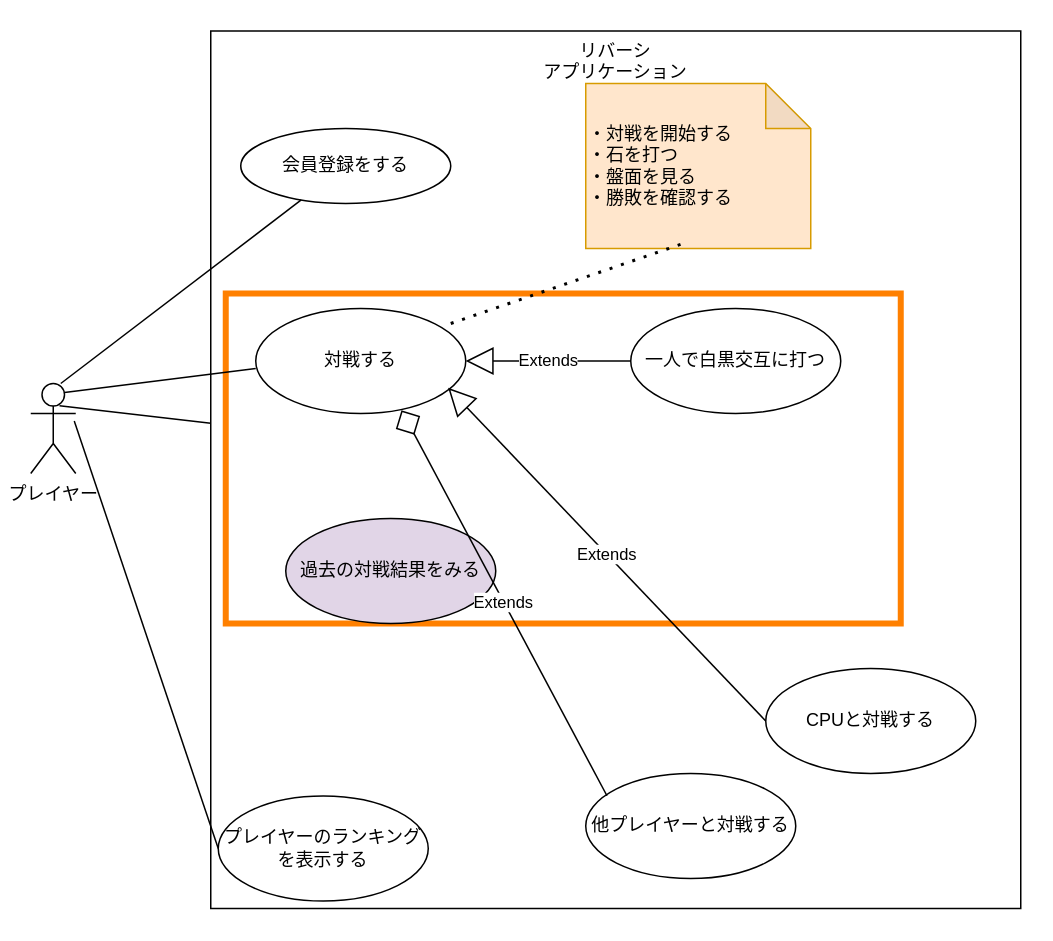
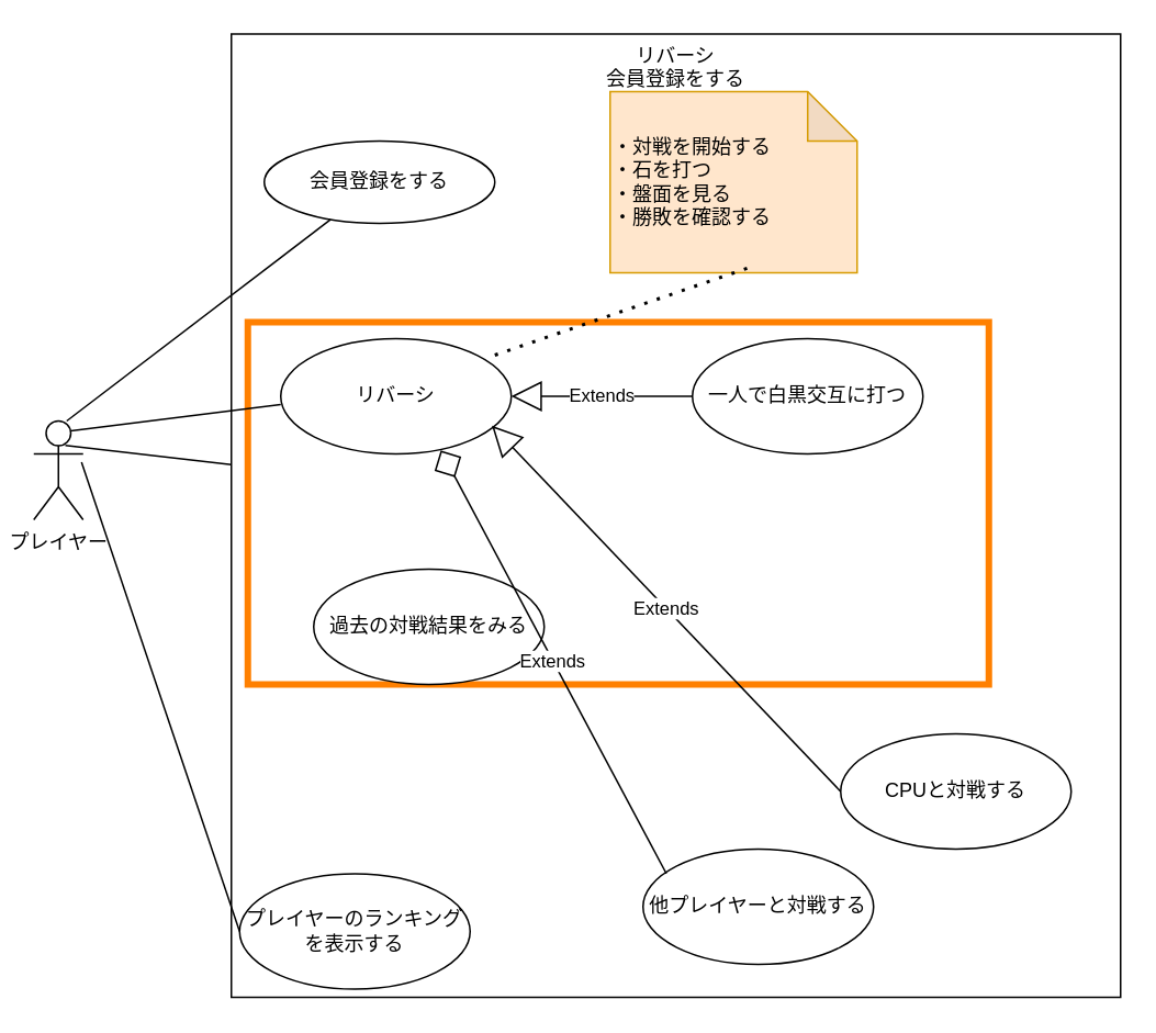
- <mxCell id="2" value="リバーシ&lt;br&gt;&lt;div style=&quot;&quot;&gt;&lt;span style=&quot;background-color: transparent;&quot;&gt;アプリケーション&lt;/span&gt;&lt;/div&gt;" style="rounded=0;whiteSpace=wrap;html=1;verticalAlign=top;fillColor=none;" vertex="1" parent="1"><mxGeometry x="140" y="20" width="540" height="585" as="geometry" /></mxCell>
+ <mxCell id="2" value="リバーシ&lt;br&gt;&lt;div style=&quot;&quot;&gt;&lt;span style=&quot;background-color: transparent;&quot;&gt;会員登録をする&lt;/span&gt;&lt;/div&gt;" style="rounded=0;whiteSpace=wrap;html=1;verticalAlign=top;fillColor=none;" vertex="1" parent="1"><mxGeometry x="140" y="20" width="540" height="585" as="geometry" /></mxCell>
- <mxCell id="6" value="・対戦を開始する&lt;div&gt;・石を打つ&lt;/div&gt;&lt;div&gt;・盤面を見る&lt;/div&gt;&lt;div&gt;・勝敗を確認する&lt;/div&gt;" style="shape=note;whiteSpace=wrap;html=1;backgroundOutline=1;darkOpacity=0.05;fillColor=#ffe6cc;strokeColor=#d79b00;align=left;" vertex="1" parent="1"><mxGeometry x="390" y="55" width="150" height="110" as="geometry" /></mxCell>
+ <mxCell id="6" value="・対戦を開始する&lt;div&gt;・石を打つ&lt;/div&gt;&lt;div&gt;・盤面を見る&lt;/div&gt;&lt;div&gt;・勝敗を確認する&lt;/div&gt;" style="shape=note;whiteSpace=wrap;html=1;backgroundOutline=1;darkOpacity=0.05;fillColor=#ffe6cc;strokeColor=#d79b00;align=left;" vertex="1" parent="1"><mxGeometry x="370" y="55" width="150" height="110" as="geometry" /></mxCell>
- <mxCell id="5" value="対戦する" style="ellipse;whiteSpace=wrap;html=1;" vertex="1" parent="1"><mxGeometry x="170" y="205" width="140" height="70" as="geometry" /></mxCell>
+ <mxCell id="5" value="リバーシ" style="ellipse;whiteSpace=wrap;html=1;" vertex="1" parent="1"><mxGeometry x="170" y="205" width="140" height="70" as="geometry" /></mxCell>
- <mxCell id="10" value="過去の対戦結果をみる" style="ellipse;whiteSpace=wrap;html=1;fillColor=#e1d5e7;" vertex="1" parent="1"><mxGeometry x="190" y="345" width="140" height="70" as="geometry" /></mxCell>
+ <mxCell id="10" value="過去の対戦結果をみる" style="ellipse;whiteSpace=wrap;html=1;" vertex="1" parent="1"><mxGeometry x="190" y="345" width="140" height="70" as="geometry" /></mxCell>
